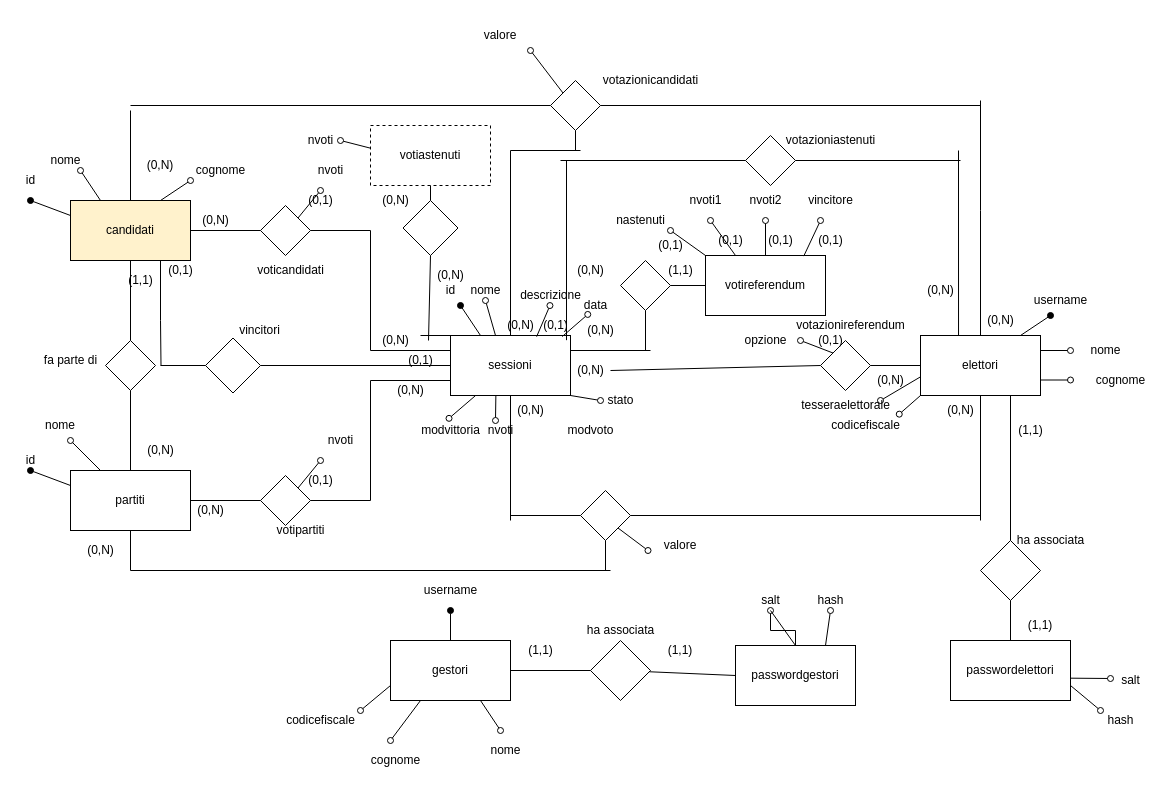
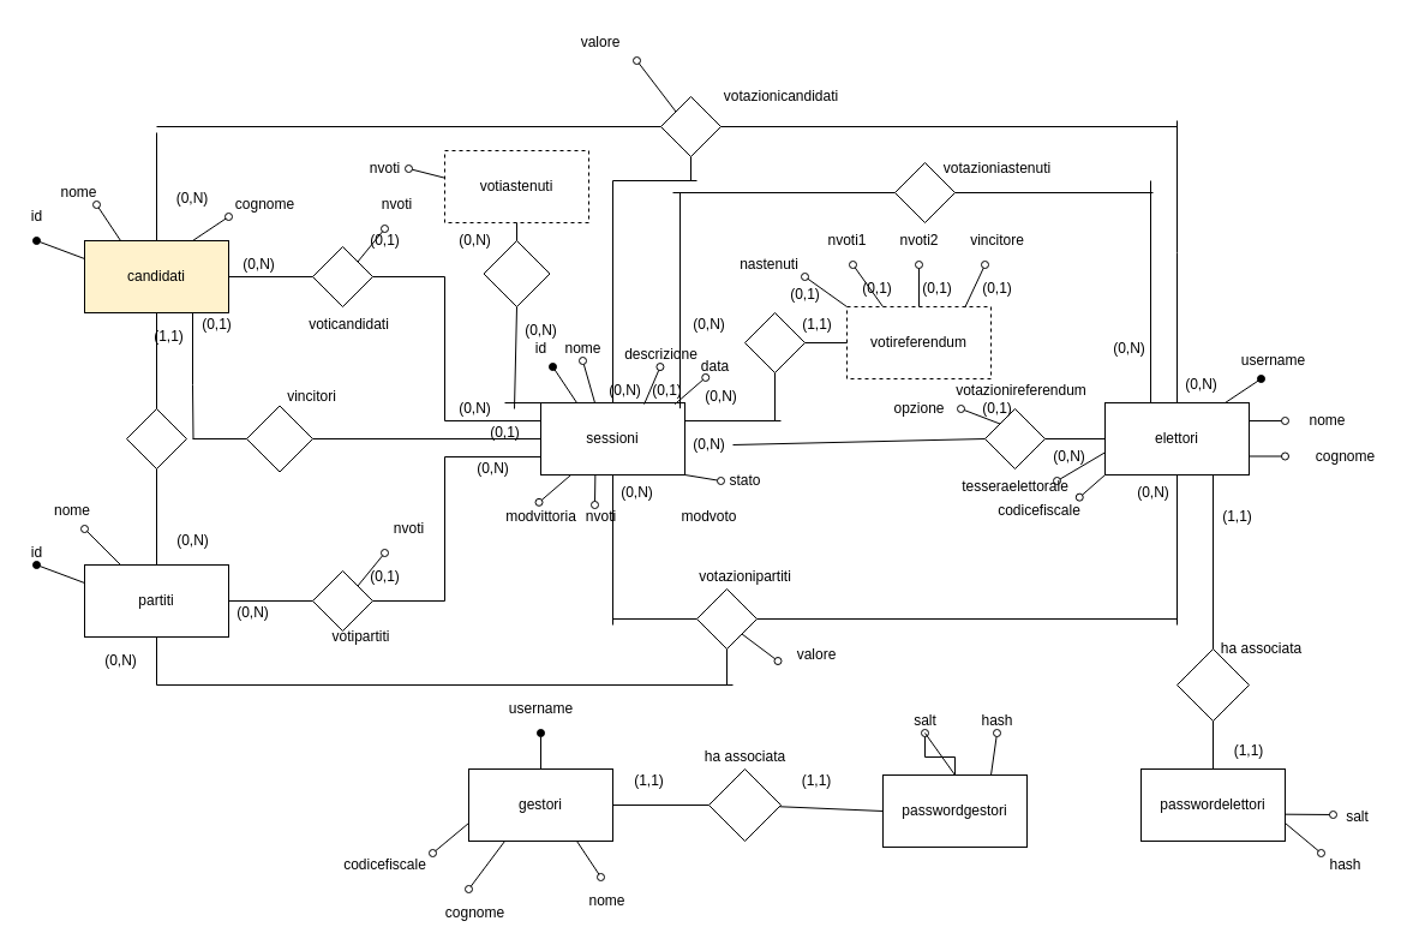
- <mxCell id="45" value="votireferendum" style="rounded=0;whiteSpace=wrap;html=1;" parent="1" vertex="1"><mxGeometry x="705" y="255" width="120" height="60" as="geometry" /></mxCell>
+ <mxCell id="45" value="votireferendum" style="rounded=0;whiteSpace=wrap;html=1;dashed=1;" parent="1" vertex="1"><mxGeometry x="705" y="255" width="120" height="60" as="geometry" /></mxCell>
- <mxCell id="139" value="fa parte di" style="text;html=1;align=center;verticalAlign=middle;resizable=0;points=[];autosize=1;strokeColor=none;fillColor=none;" parent="1" vertex="1"><mxGeometry x="35" y="350" width="70" height="20" as="geometry" /></mxCell>
+ <mxCell id="37" value="votazionipartiti" style="text;html=1;align=center;verticalAlign=middle;resizable=0;points=[];autosize=1;strokeColor=none;fillColor=none;" parent="1" vertex="1"><mxGeometry x="575" y="470" width="90" height="20" as="geometry" /></mxCell>
